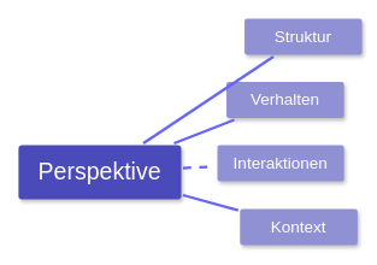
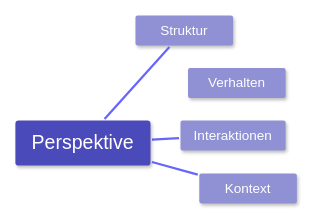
- <mxCell id="2" value="Struktur" style="rounded=1;whiteSpace=wrap;html=1;shadow=1;labelBackgroundColor=none;strokeColor=none;strokeWidth=3;fillColor=#9090d5;fontFamily=Helvetica;fontSize=18;fontColor=#FFFFFF;align=center;spacing=5;arcSize=7;perimeterSpacing=2;" vertex="1" parent="1"><mxGeometry x="270" y="20" width="130" height="40" as="geometry" /></mxCell>
+ <mxCell id="2" value="Struktur" style="rounded=1;whiteSpace=wrap;html=1;shadow=1;labelBackgroundColor=none;strokeColor=none;strokeWidth=3;fillColor=#9090d5;fontFamily=Helvetica;fontSize=18;fontColor=#FFFFFF;align=center;spacing=5;arcSize=7;perimeterSpacing=2;" vertex="1" parent="1"><mxGeometry x="180" y="20" width="130" height="40" as="geometry" /></mxCell>
- <mxCell id="7" style="sketch=0;orthogonalLoop=1;jettySize=auto;html=1;shadow=0;strokeColor=#6666FF;strokeWidth=3;fontSize=26;endArrow=none;endFill=0;" edge="1" parent="1" source="10" target="3"><mxGeometry relative="1" as="geometry" /></mxCell>
- <mxCell id="8" style="sketch=0;orthogonalLoop=1;jettySize=auto;html=1;shadow=0;strokeColor=#6666FF;strokeWidth=3;fontSize=26;endArrow=none;endFill=0;dashed=1;" edge="1" parent="1" source="10" target="4"><mxGeometry relative="1" as="geometry" /></mxCell>
+ <mxCell id="8" style="sketch=0;orthogonalLoop=1;jettySize=auto;html=1;shadow=0;strokeColor=#6666FF;strokeWidth=3;fontSize=26;endArrow=none;endFill=0;" edge="1" parent="1" source="10" target="4"><mxGeometry relative="1" as="geometry" /></mxCell>
